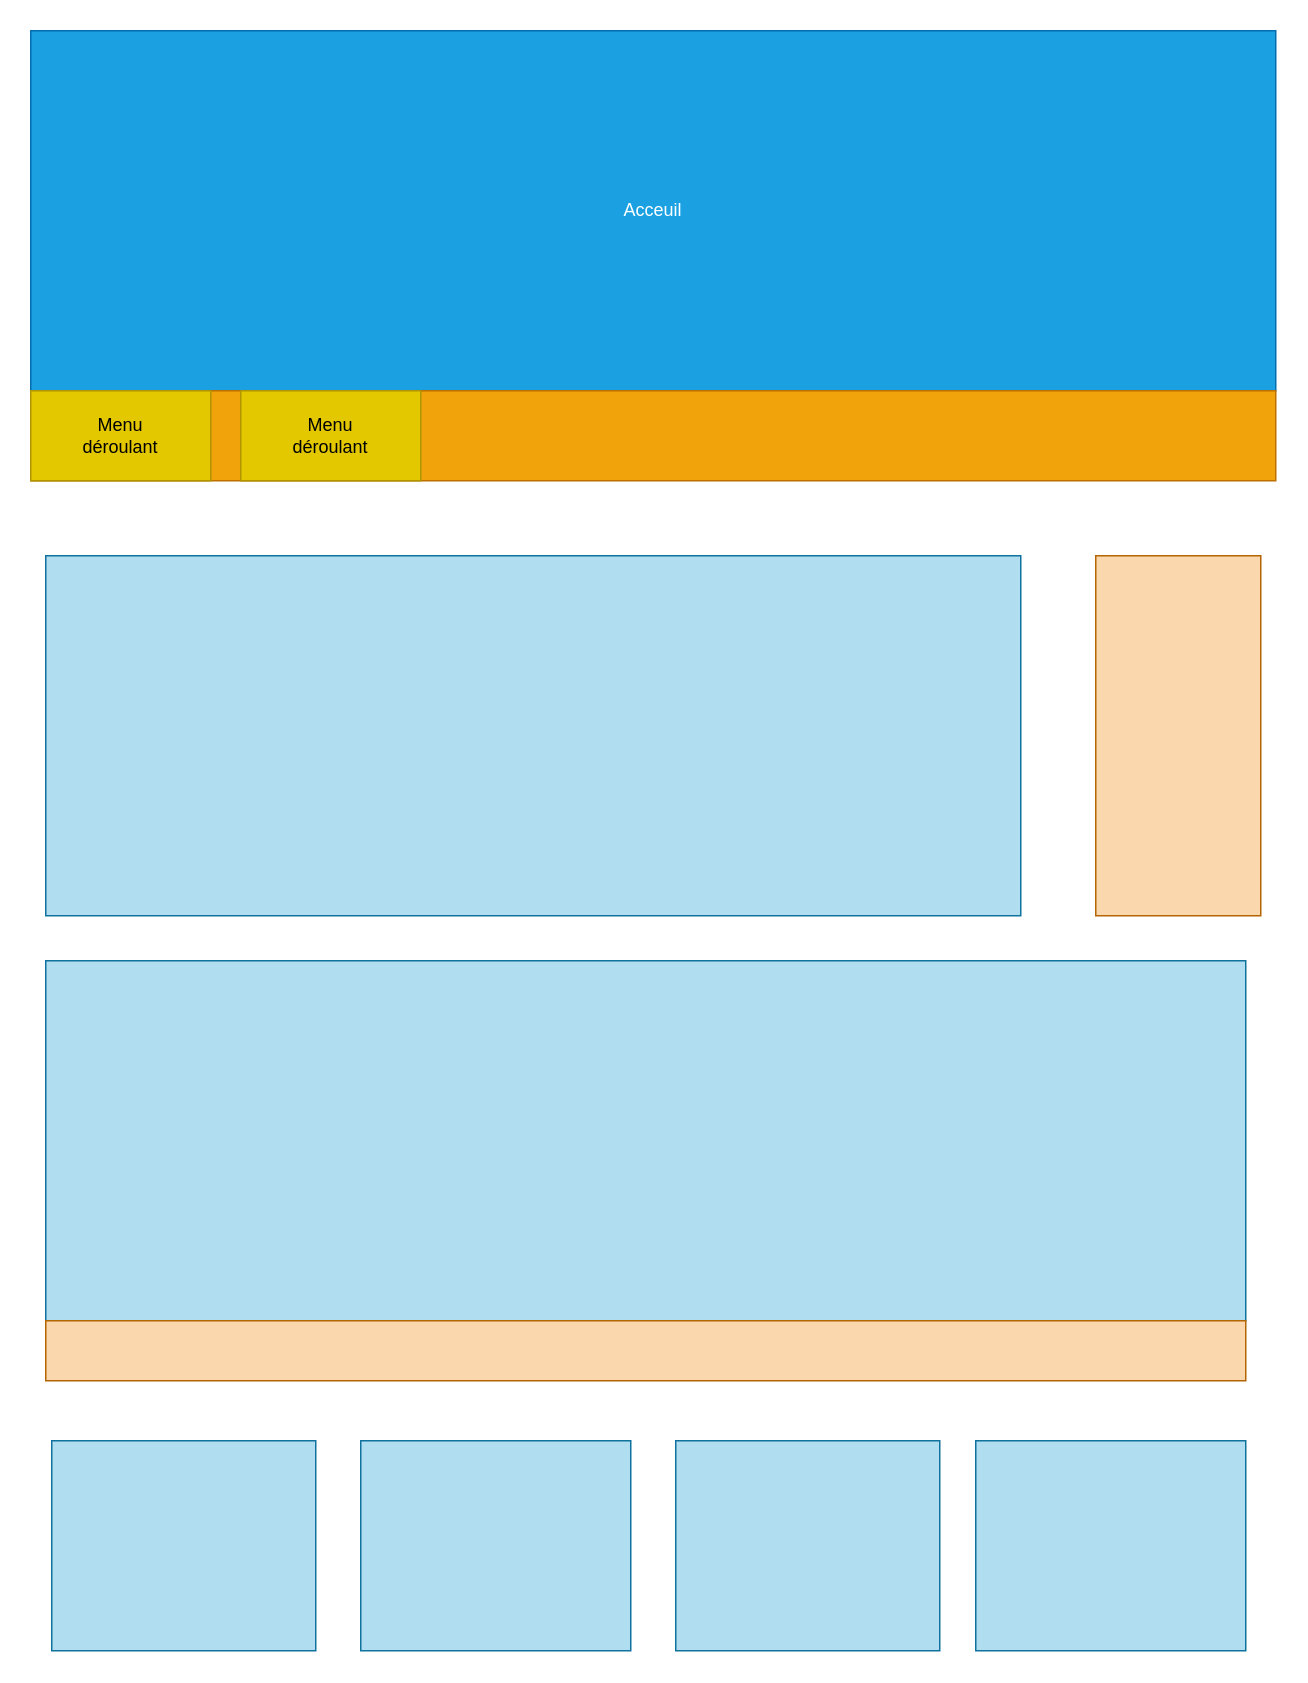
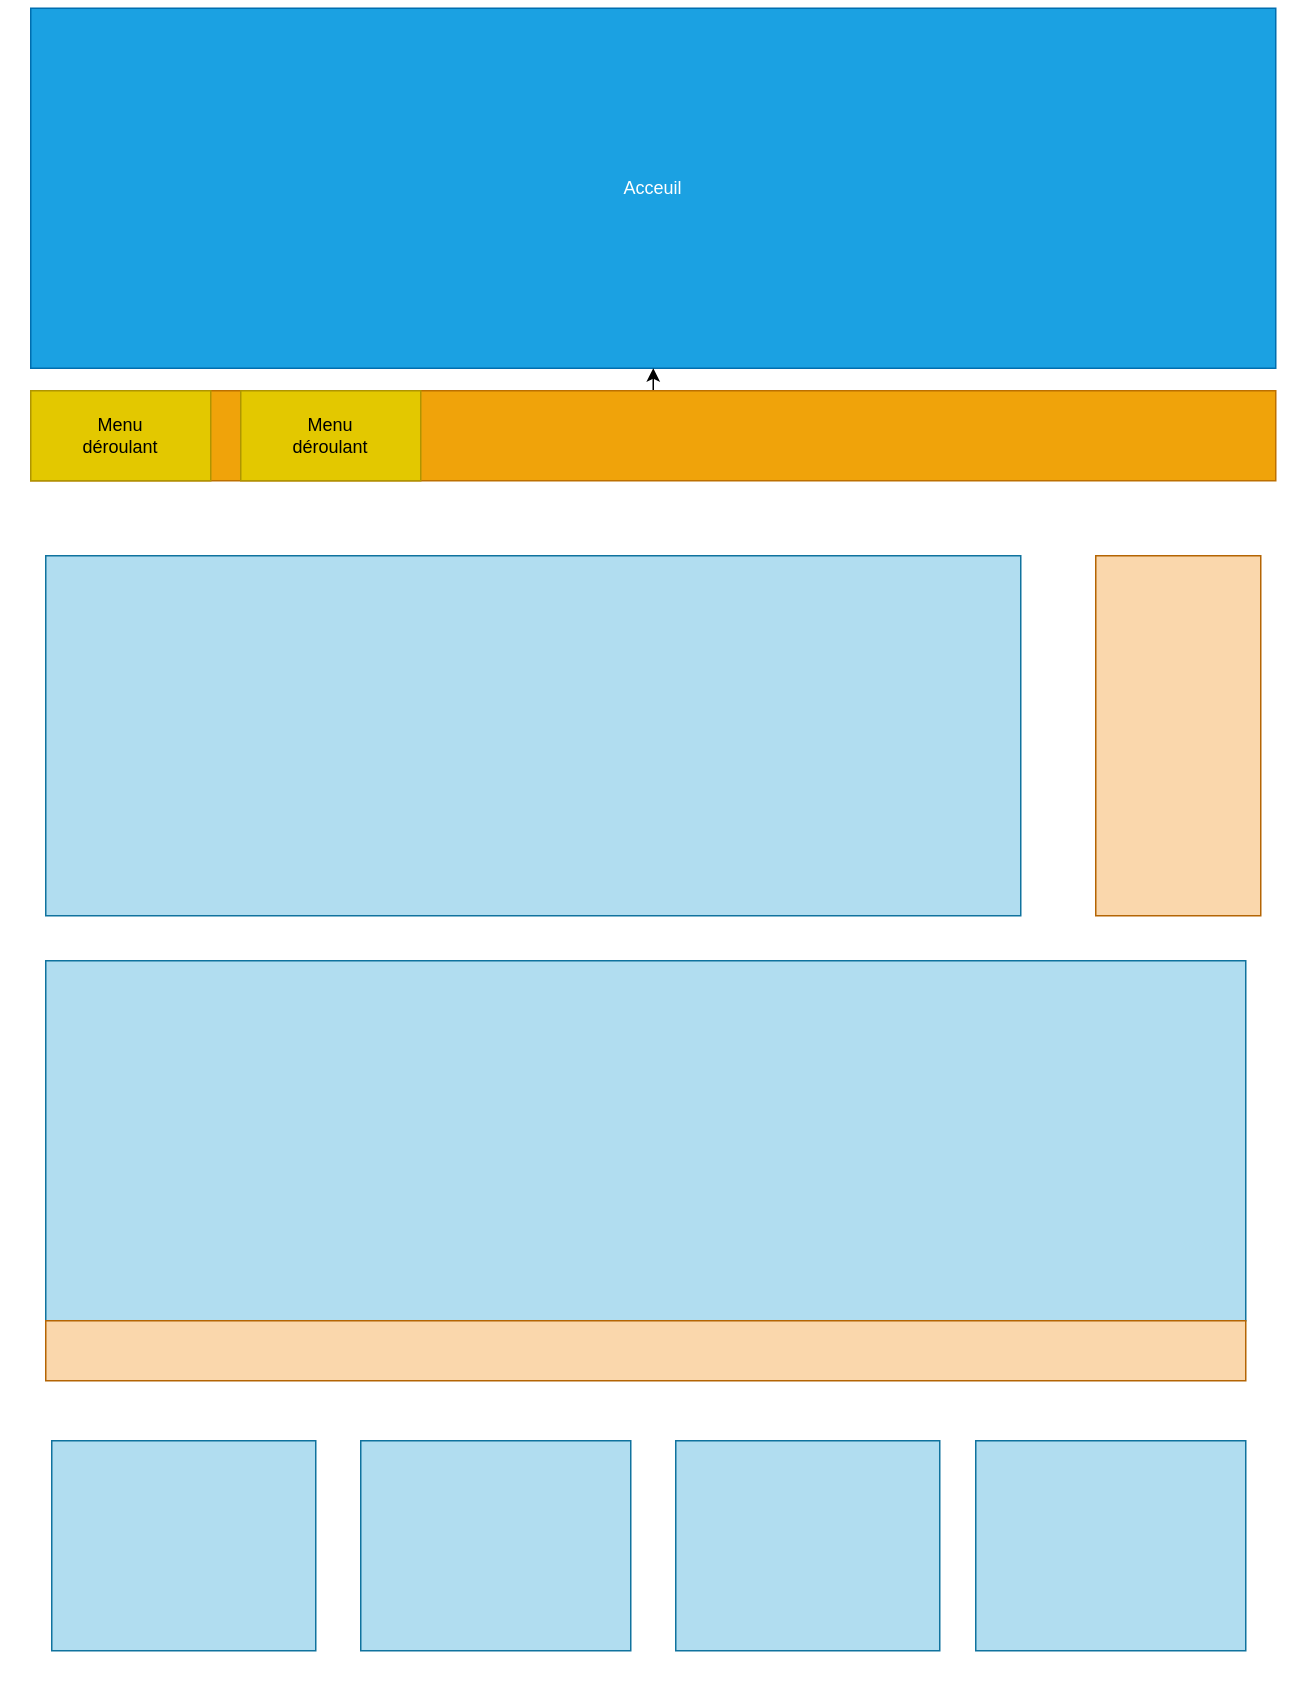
- <mxCell id="2" value="Acceuil" style="rounded=0;whiteSpace=wrap;html=1;fillColor=#1ba1e2;fontColor=#ffffff;strokeColor=#006EAF;" parent="1" vertex="1"><mxGeometry width="830" height="240" as="geometry" x="20" y="20" /></mxCell>
+ <mxCell id="2" value="Acceuil" style="rounded=0;whiteSpace=wrap;html=1;fillColor=#1ba1e2;fontColor=#ffffff;strokeColor=#006EAF;" parent="1" vertex="1"><mxGeometry x="20" y="5" width="830" height="240" as="geometry" /></mxCell>
